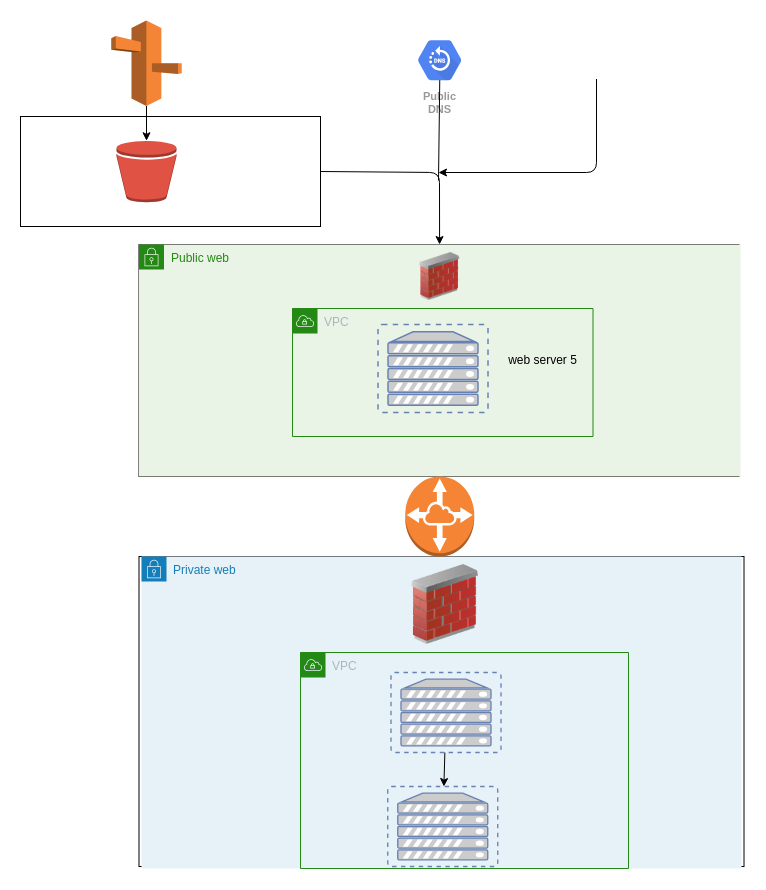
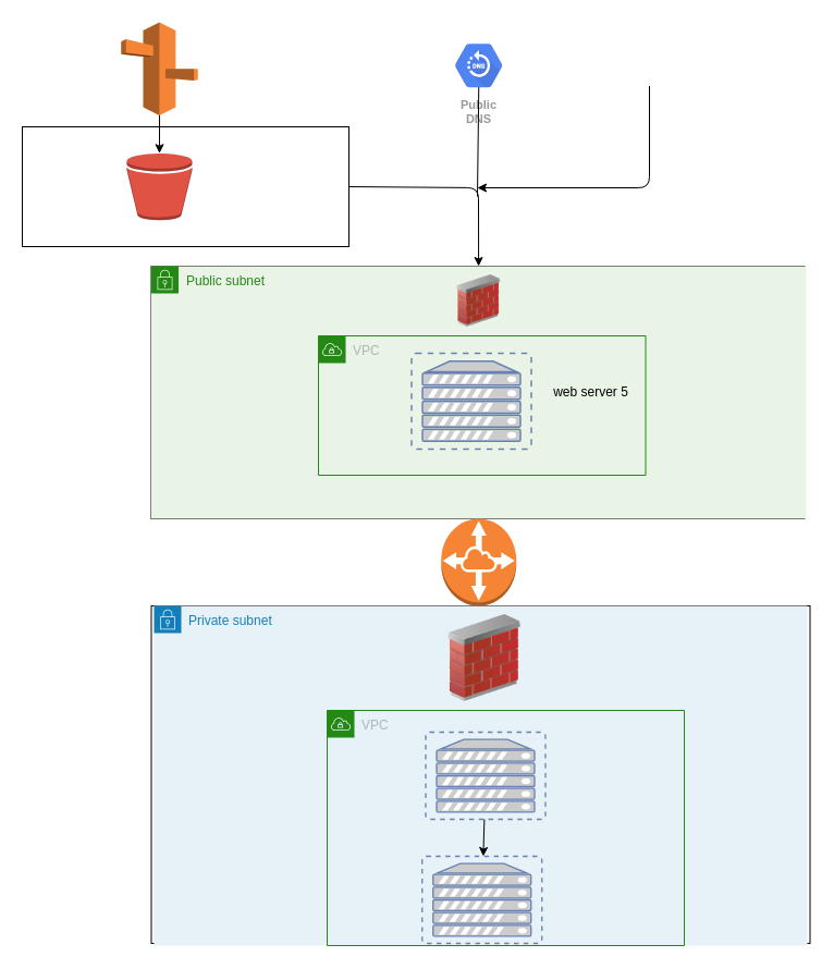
- <mxCell id="12" value="Public web" style="points=[[0,0],[0.25,0],[0.5,0],[0.75,0],[1,0],[1,0.25],[1,0.5],[1,0.75],[1,1],[0.75,1],[0.5,1],[0.25,1],[0,1],[0,0.75],[0,0.5],[0,0.25]];outlineConnect=0;gradientColor=none;html=1;whiteSpace=wrap;fontSize=12;fontStyle=0;shape=mxgraph.aws4.group;grIcon=mxgraph.aws4.group_security_group;grStroke=0;strokeColor=#248814;fillColor=#E9F3E6;verticalAlign=top;align=left;spacingLeft=30;fontColor=#248814;dashed=0;" vertex="1" parent="1"><mxGeometry x="138.5" y="244" width="601.5" height="232" as="geometry" /></mxCell>
+ <mxCell id="12" value="Public subnet" style="points=[[0,0],[0.25,0],[0.5,0],[0.75,0],[1,0],[1,0.25],[1,0.5],[1,0.75],[1,1],[0.75,1],[0.5,1],[0.25,1],[0,1],[0,0.75],[0,0.5],[0,0.25]];outlineConnect=0;gradientColor=none;html=1;whiteSpace=wrap;fontSize=12;fontStyle=0;shape=mxgraph.aws4.group;grIcon=mxgraph.aws4.group_security_group;grStroke=0;strokeColor=#248814;fillColor=#E9F3E6;verticalAlign=top;align=left;spacingLeft=30;fontColor=#248814;dashed=0;" vertex="1" parent="1"><mxGeometry x="138.5" y="244" width="601.5" height="232" as="geometry" /></mxCell>
- <mxCell id="9" value="Private web" style="points=[[0,0],[0.25,0],[0.5,0],[0.75,0],[1,0],[1,0.25],[1,0.5],[1,0.75],[1,1],[0.75,1],[0.5,1],[0.25,1],[0,1],[0,0.75],[0,0.5],[0,0.25]];outlineConnect=0;gradientColor=none;html=1;whiteSpace=wrap;fontSize=12;fontStyle=0;shape=mxgraph.aws4.group;grIcon=mxgraph.aws4.group_security_group;grStroke=0;strokeColor=#147EBA;fillColor=#E6F2F8;verticalAlign=top;align=left;spacingLeft=30;fontColor=#147EBA;dashed=0;" vertex="1" parent="1"><mxGeometry x="141" y="556" width="600" height="312" as="geometry" /></mxCell>
+ <mxCell id="9" value="Private subnet" style="points=[[0,0],[0.25,0],[0.5,0],[0.75,0],[1,0],[1,0.25],[1,0.5],[1,0.75],[1,1],[0.75,1],[0.5,1],[0.25,1],[0,1],[0,0.75],[0,0.5],[0,0.25]];outlineConnect=0;gradientColor=none;html=1;whiteSpace=wrap;fontSize=12;fontStyle=0;shape=mxgraph.aws4.group;grIcon=mxgraph.aws4.group_security_group;grStroke=0;strokeColor=#147EBA;fillColor=#E6F2F8;verticalAlign=top;align=left;spacingLeft=30;fontColor=#147EBA;dashed=0;" vertex="1" parent="1"><mxGeometry x="141" y="556" width="600" height="312" as="geometry" /></mxCell>
